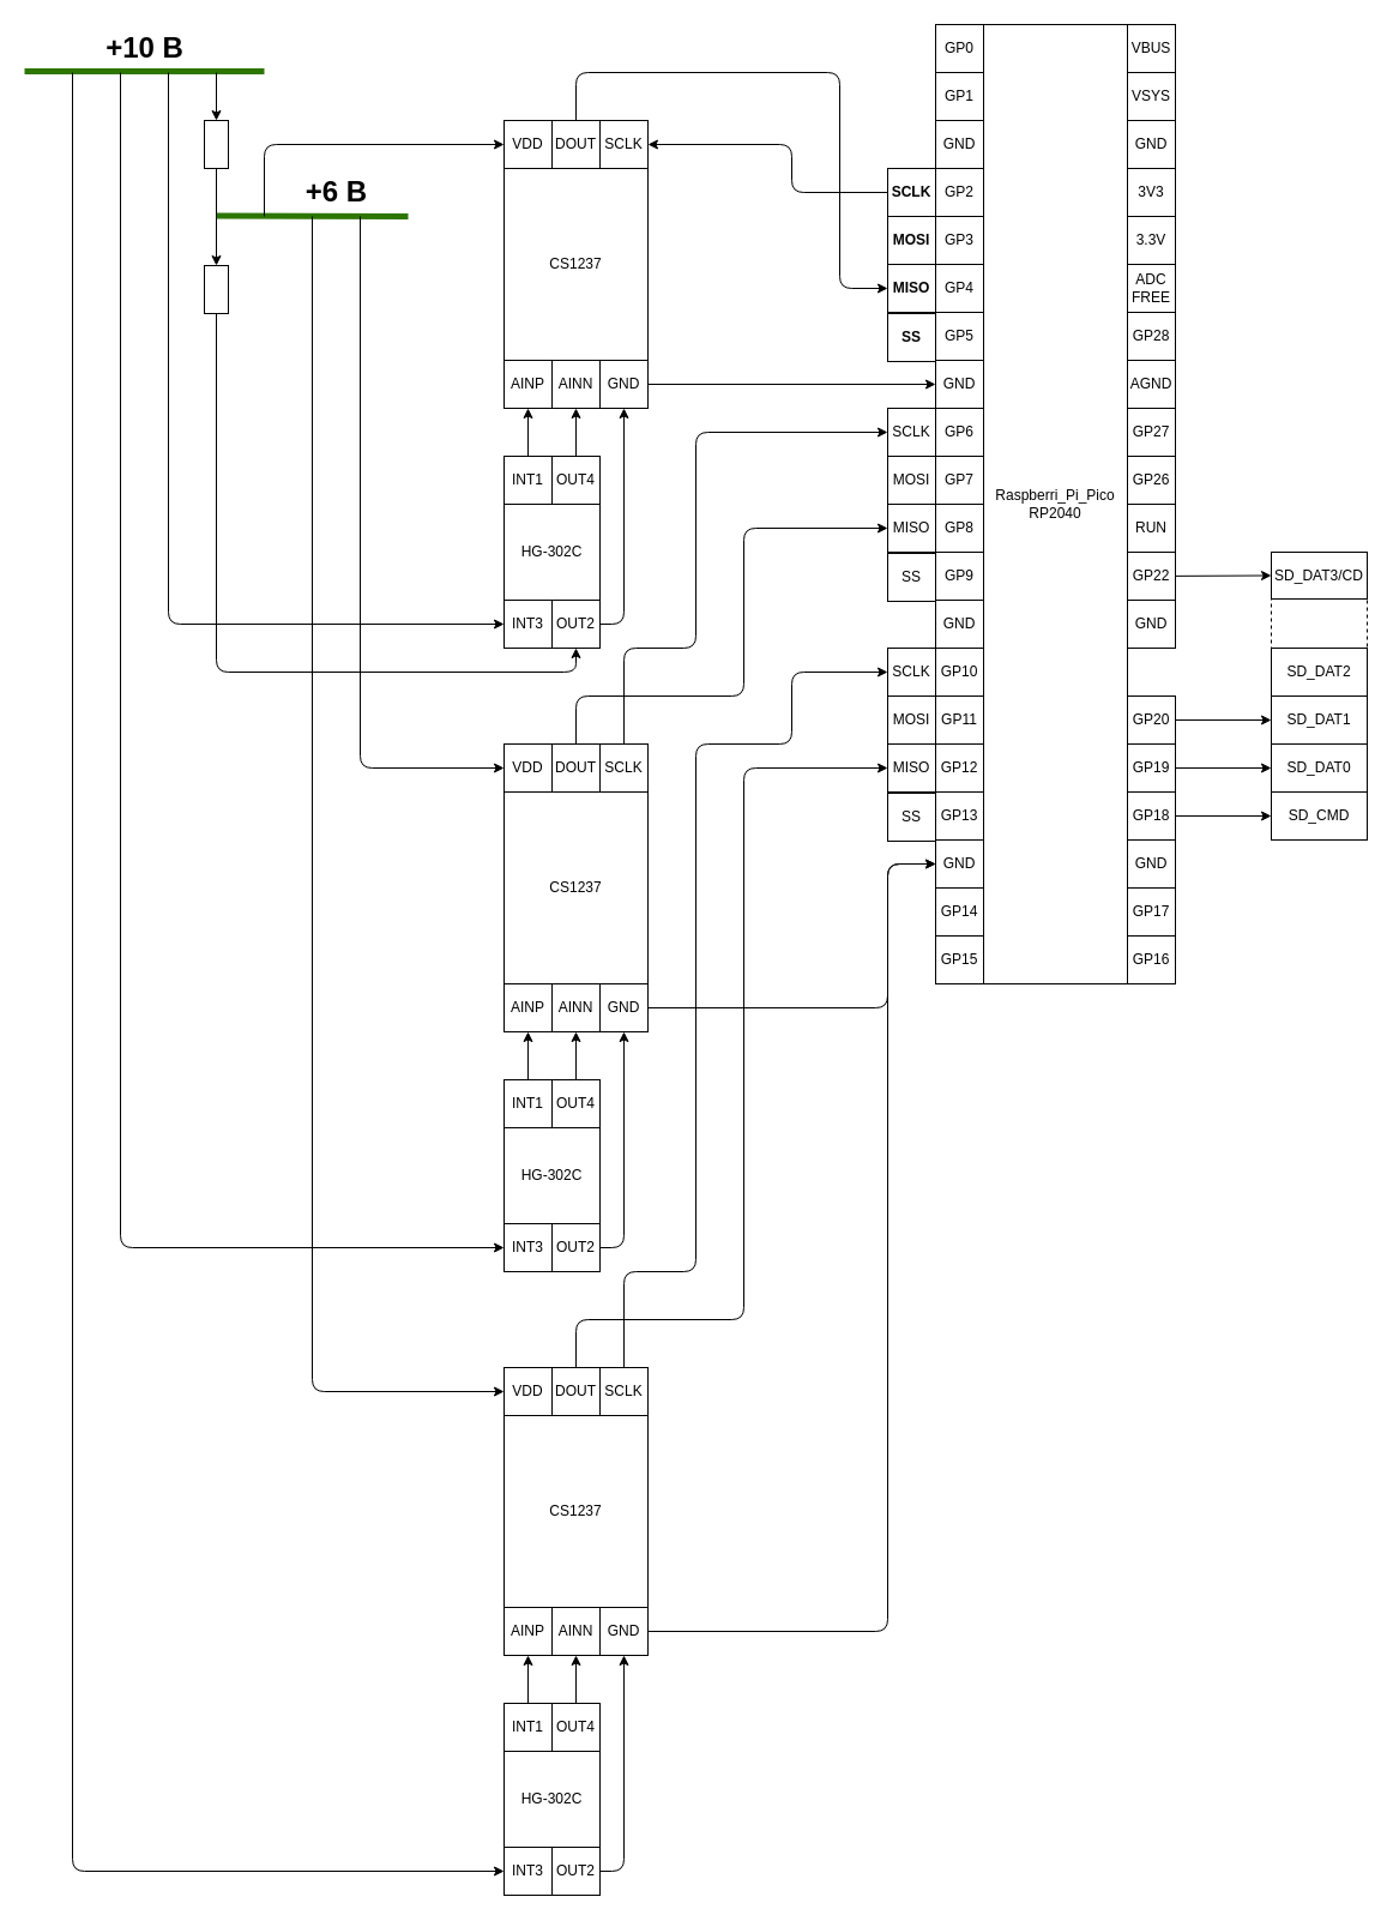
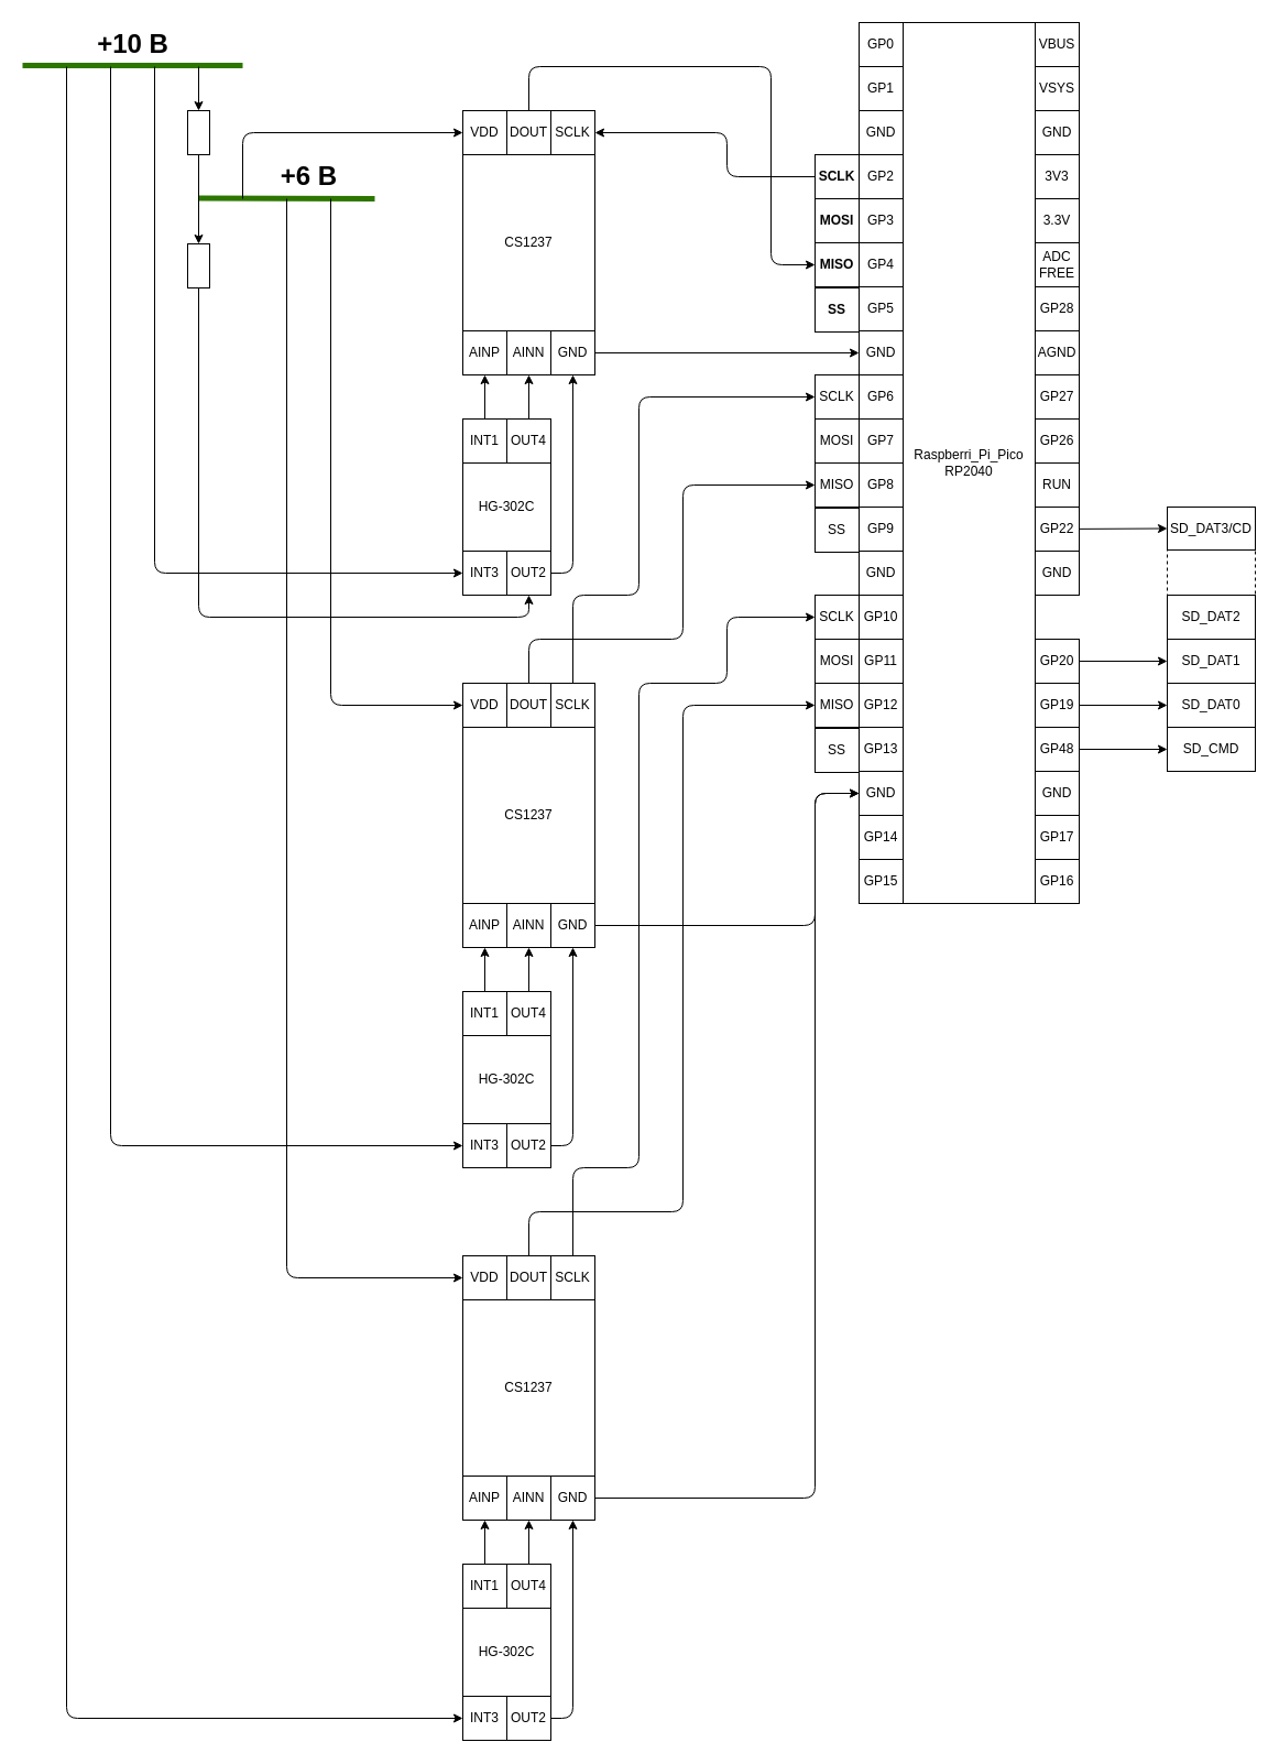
- <mxCell id="42" value="GP18" style="whiteSpace=wrap;html=1;aspect=fixed;" parent="1" vertex="1"><mxGeometry x="940" y="660" width="40" height="40" as="geometry" /></mxCell>
+ <mxCell id="42" value="GP48" style="whiteSpace=wrap;html=1;aspect=fixed;" parent="1" vertex="1"><mxGeometry x="940" y="660" width="40" height="40" as="geometry" /></mxCell>
